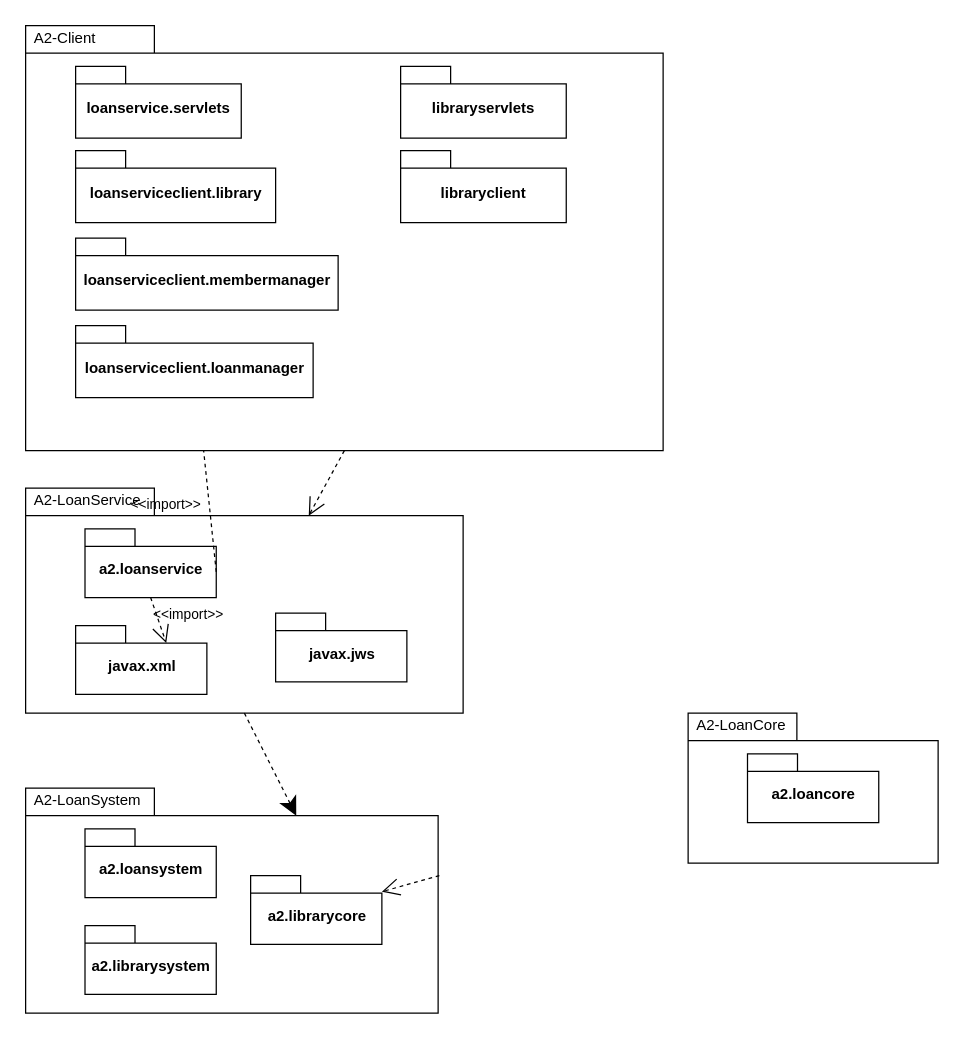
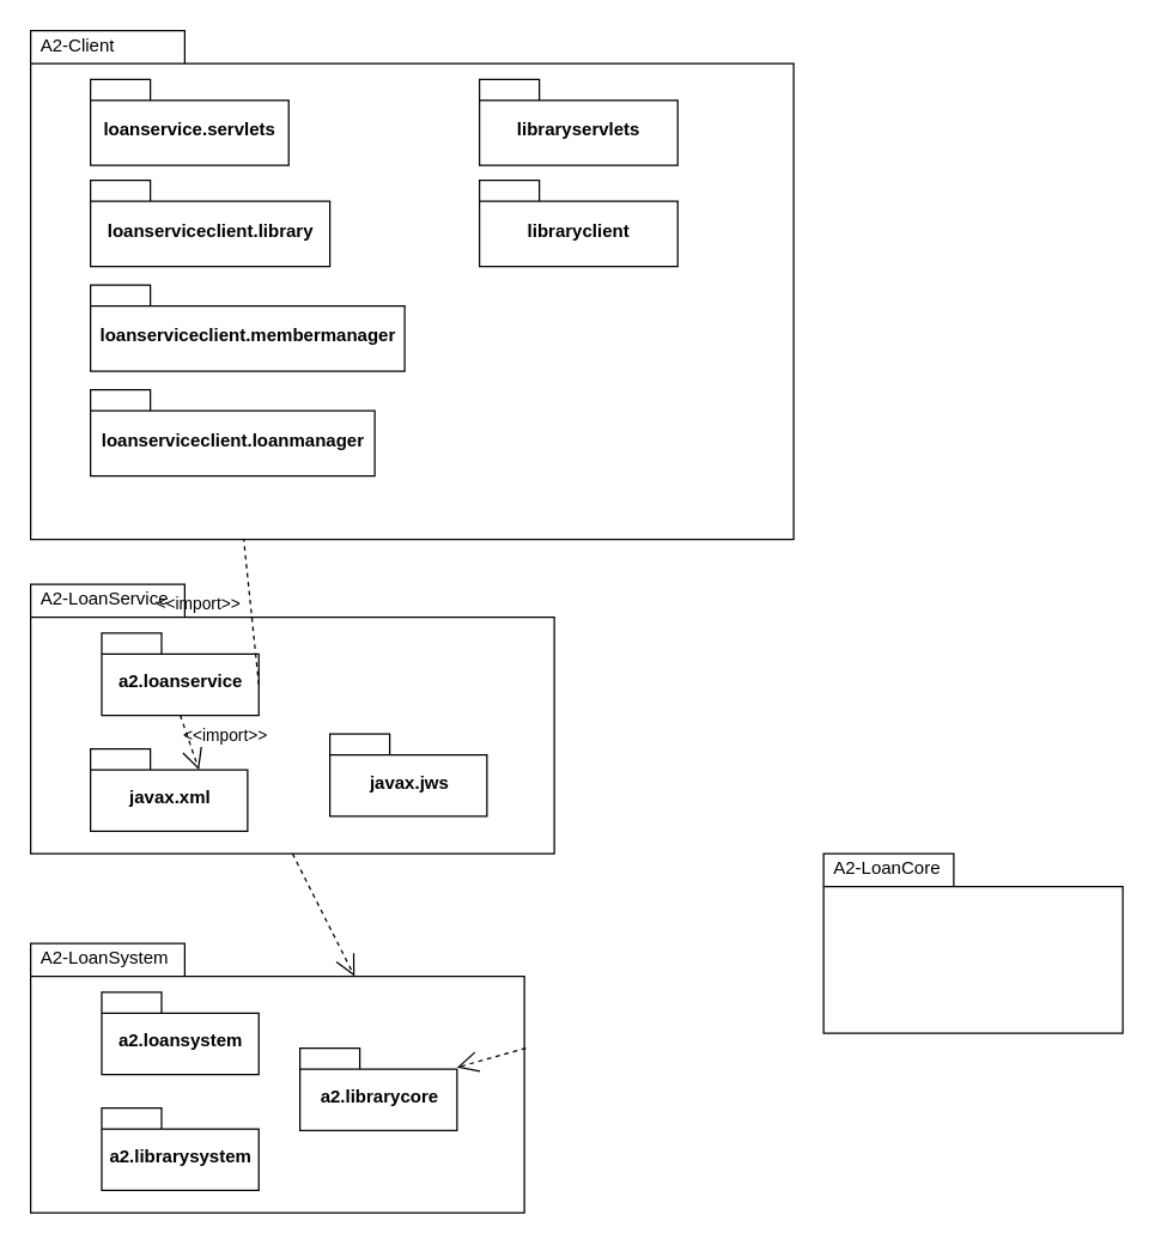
- <mxCell id="26" value="" style="strokeColor=inherit;fillColor=inherit;gradientColor=inherit;edgeStyle=none;endArrow=open;dashed=1;verticalAlign=top;labelBackgroundColor=none;endSize=12;html=1;exitX=0.5;exitY=1;exitDx=0;exitDy=0;exitPerimeter=0;entryX=0;entryY=0;entryDx=226.5;entryDy=22;entryPerimeter=0;" edge="1" parent="1" source="16" target="9"><mxGeometry relative="1" as="geometry"><mxPoint x="205" y="580" as="sourcePoint" /><mxPoint x="246.5" y="662" as="targetPoint" /></mxGeometry></mxCell>
- <mxCell id="3" value="a2.loancore" style="shape=folder;fontStyle=1;spacingTop=10;tabWidth=40;tabHeight=14;tabPosition=left;html=1;" vertex="1" parent="2"><mxGeometry x="47.5" y="32.5" width="105" height="55" as="geometry" /></mxCell>
- <mxCell id="25" value="" style="strokeColor=inherit;fillColor=inherit;gradientColor=inherit;edgeStyle=none;endArrow=classic;dashed=1;verticalAlign=top;labelBackgroundColor=none;endSize=12;html=1;exitX=0.5;exitY=1;exitDx=0;exitDy=0;exitPerimeter=0;entryX=0;entryY=0;entryDx=216.5;entryDy=22;entryPerimeter=0;" edge="1" parent="1" source="9" target="4"><mxGeometry relative="1" as="geometry"><mxPoint x="360.99" y="710.02" as="sourcePoint" /><mxPoint x="560" y="651" as="targetPoint" /></mxGeometry></mxCell>
+ <mxCell id="25" value="" style="strokeColor=inherit;fillColor=inherit;gradientColor=inherit;edgeStyle=none;endArrow=open;dashed=1;verticalAlign=top;labelBackgroundColor=none;endSize=12;html=1;exitX=0.5;exitY=1;exitDx=0;exitDy=0;exitPerimeter=0;entryX=0;entryY=0;entryDx=216.5;entryDy=22;entryPerimeter=0;" edge="1" parent="1" source="9" target="4"><mxGeometry relative="1" as="geometry"><mxPoint x="360.99" y="710.02" as="sourcePoint" /><mxPoint x="560" y="651" as="targetPoint" /></mxGeometry></mxCell>
